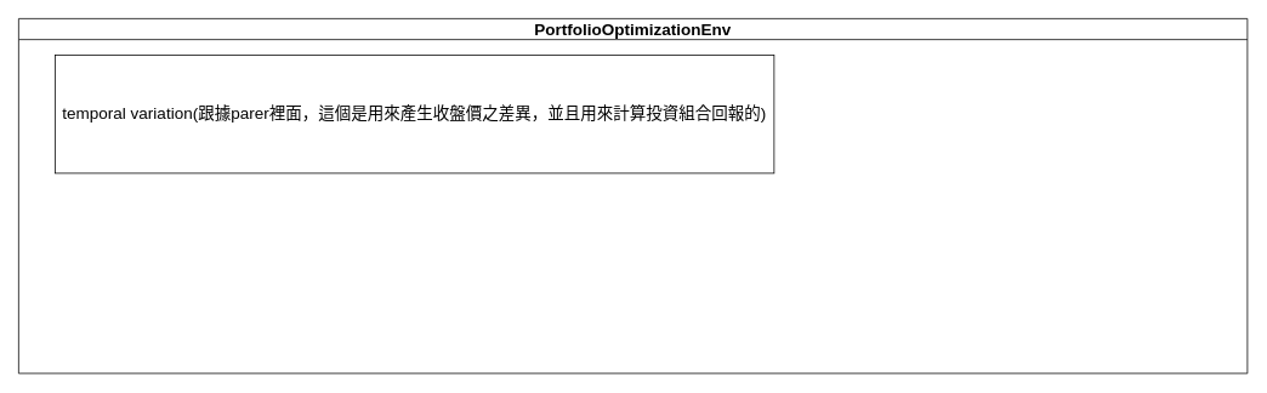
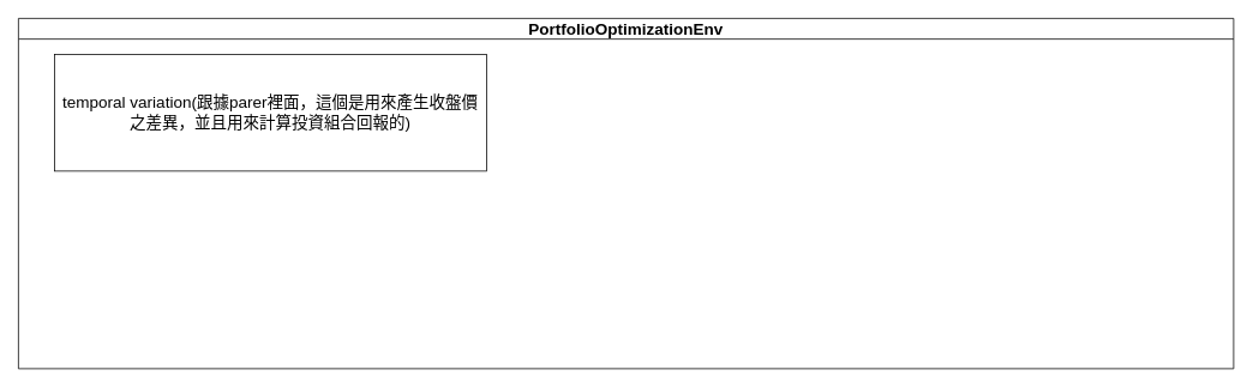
- <mxCell id="3" value="&lt;font style=&quot;font-size: 18px;&quot;&gt;temporal variation(跟據parer裡面，這個是用來產生收盤價之差異，並且用來計算投資組合回報的)&lt;/font&gt;" style="rounded=0;whiteSpace=wrap;html=1;align=center;" vertex="1" parent="2"><mxGeometry x="40" y="40" width="790" height="130" as="geometry" /></mxCell>
+ <mxCell id="3" value="&lt;font style=&quot;font-size: 18px;&quot;&gt;temporal variation(跟據parer裡面，這個是用來產生收盤價之差異，並且用來計算投資組合回報的)&lt;/font&gt;" style="rounded=0;whiteSpace=wrap;html=1;align=center;" vertex="1" parent="2"><mxGeometry x="40" y="40" width="480" height="130" as="geometry" /></mxCell>
